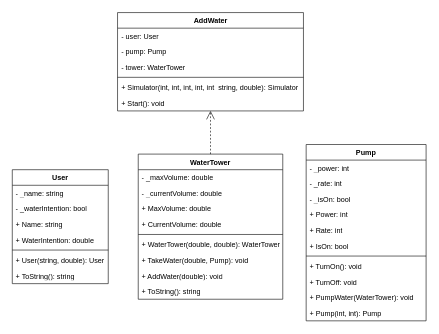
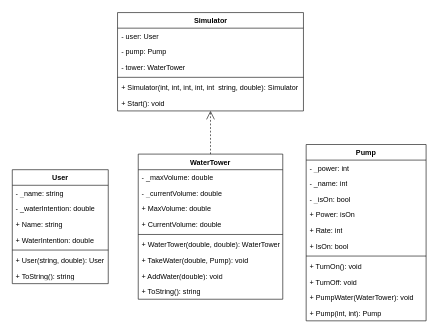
- <mxCell id="32" value="AddWater" style="swimlane;fontStyle=1;align=center;verticalAlign=top;childLayout=stackLayout;horizontal=1;startSize=26;horizontalStack=0;resizeParent=1;resizeParentMax=0;resizeLast=0;collapsible=1;marginBottom=0;whiteSpace=wrap;html=1;" parent="1" vertex="1"><mxGeometry x="195.5" y="20" width="310" height="164" as="geometry" /></mxCell>
+ <mxCell id="32" value="Simulator" style="swimlane;fontStyle=1;align=center;verticalAlign=top;childLayout=stackLayout;horizontal=1;startSize=26;horizontalStack=0;resizeParent=1;resizeParentMax=0;resizeLast=0;collapsible=1;marginBottom=0;whiteSpace=wrap;html=1;" parent="1" vertex="1"><mxGeometry x="195.5" y="20" width="310" height="164" as="geometry" /></mxCell>
- <mxCell id="22" value="- _rate: int" style="text;strokeColor=none;fillColor=none;align=left;verticalAlign=top;spacingLeft=4;spacingRight=4;overflow=hidden;rotatable=0;points=[[0,0.5],[1,0.5]];portConstraint=eastwest;whiteSpace=wrap;html=1;" parent="20" vertex="1"><mxGeometry y="52" width="200" height="26" as="geometry" /></mxCell>
+ <mxCell id="22" value="- _name: int" style="text;strokeColor=none;fillColor=none;align=left;verticalAlign=top;spacingLeft=4;spacingRight=4;overflow=hidden;rotatable=0;points=[[0,0.5],[1,0.5]];portConstraint=eastwest;whiteSpace=wrap;html=1;" parent="20" vertex="1"><mxGeometry y="52" width="200" height="26" as="geometry" /></mxCell>
- <mxCell id="14" value="- _waterIntention: bool" style="text;strokeColor=none;fillColor=none;align=left;verticalAlign=top;spacingLeft=4;spacingRight=4;overflow=hidden;rotatable=0;points=[[0,0.5],[1,0.5]];portConstraint=eastwest;whiteSpace=wrap;html=1;" parent="12" vertex="1"><mxGeometry y="52" width="160" height="26" as="geometry" /></mxCell>
+ <mxCell id="14" value="- _waterIntention: double" style="text;strokeColor=none;fillColor=none;align=left;verticalAlign=top;spacingLeft=4;spacingRight=4;overflow=hidden;rotatable=0;points=[[0,0.5],[1,0.5]];portConstraint=eastwest;whiteSpace=wrap;html=1;" parent="12" vertex="1"><mxGeometry y="52" width="160" height="26" as="geometry" /></mxCell>
- <mxCell id="24" value="+ Power: int" style="text;strokeColor=none;fillColor=none;align=left;verticalAlign=top;spacingLeft=4;spacingRight=4;overflow=hidden;rotatable=0;points=[[0,0.5],[1,0.5]];portConstraint=eastwest;whiteSpace=wrap;html=1;" parent="20" vertex="1"><mxGeometry y="104" width="200" height="26" as="geometry" /></mxCell>
+ <mxCell id="24" value="+ Power: isOn" style="text;strokeColor=none;fillColor=none;align=left;verticalAlign=top;spacingLeft=4;spacingRight=4;overflow=hidden;rotatable=0;points=[[0,0.5],[1,0.5]];portConstraint=eastwest;whiteSpace=wrap;html=1;" parent="20" vertex="1"><mxGeometry y="104" width="200" height="26" as="geometry" /></mxCell>
